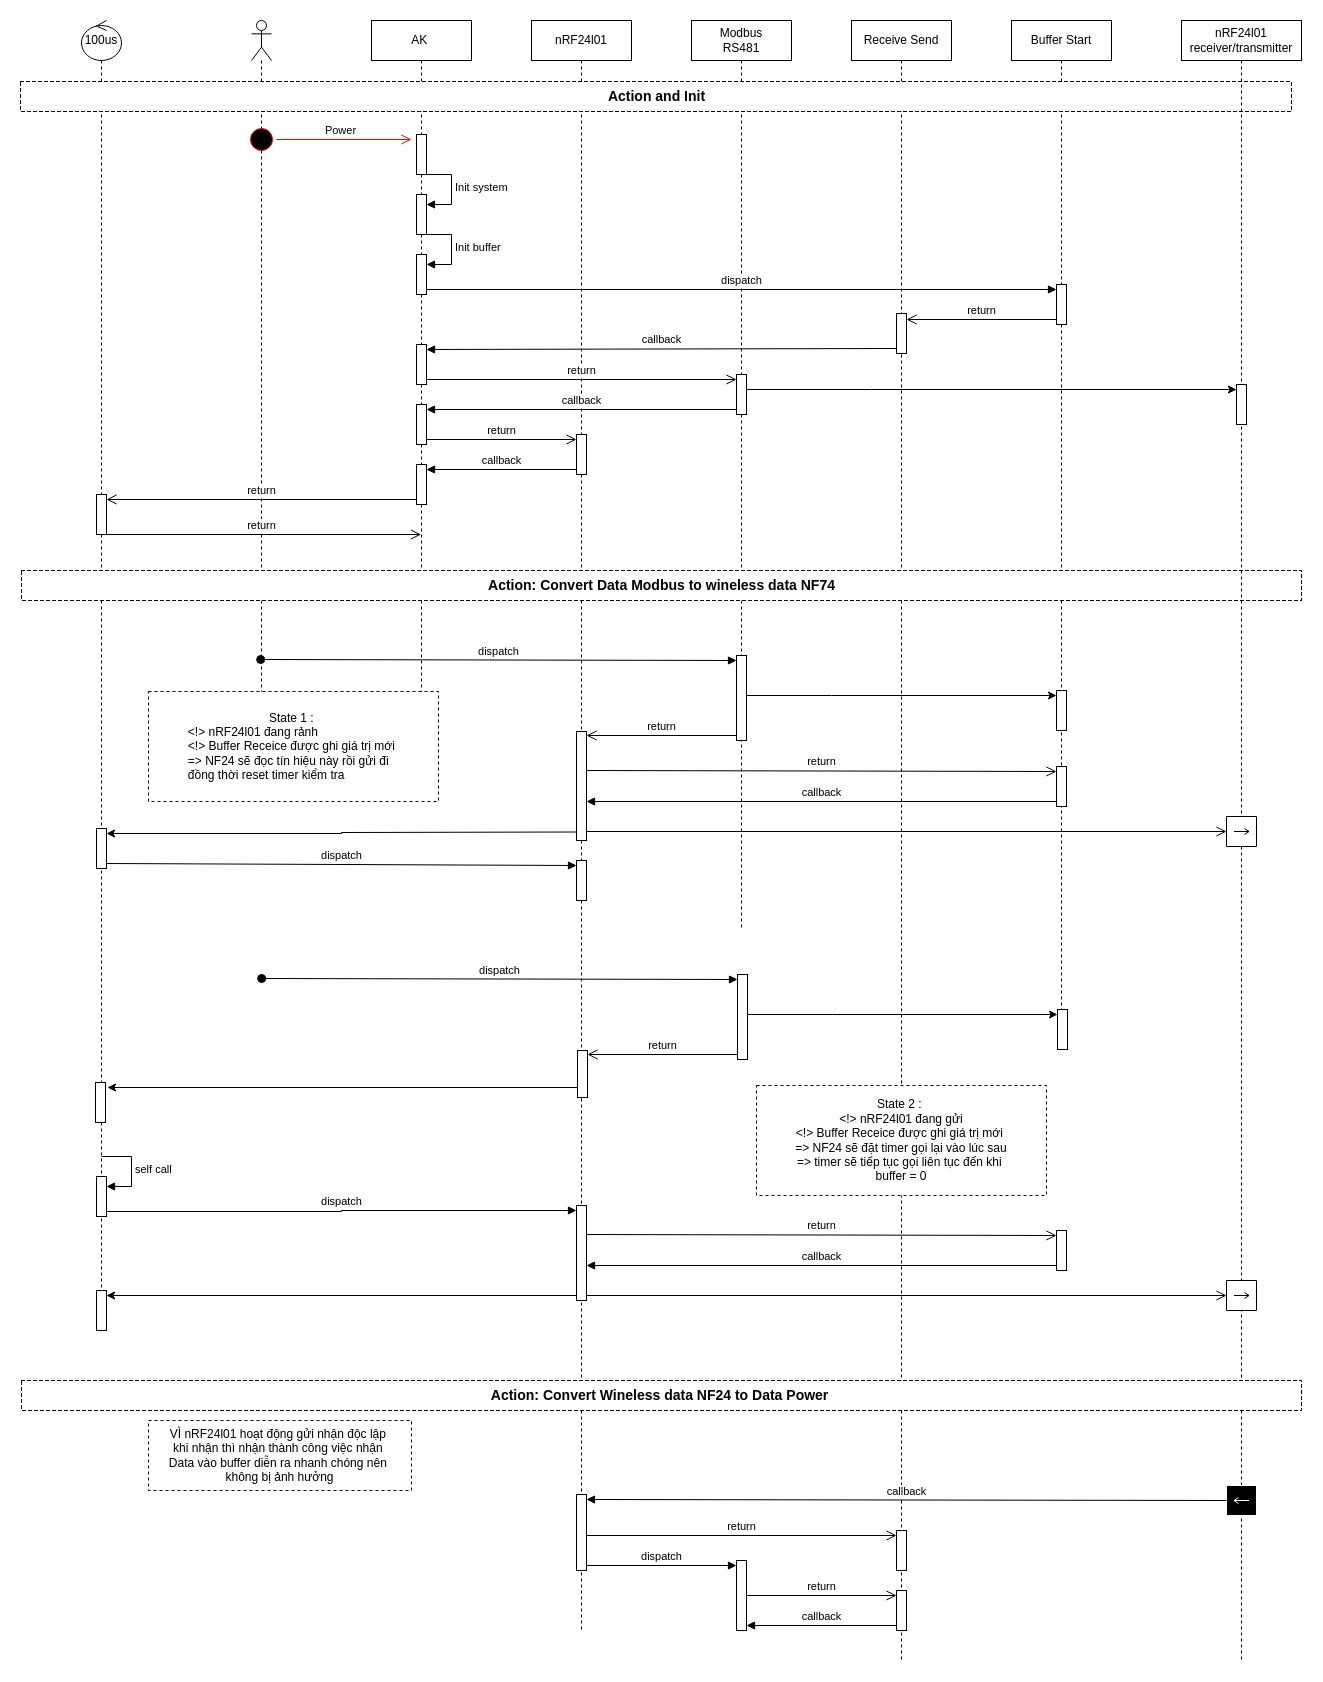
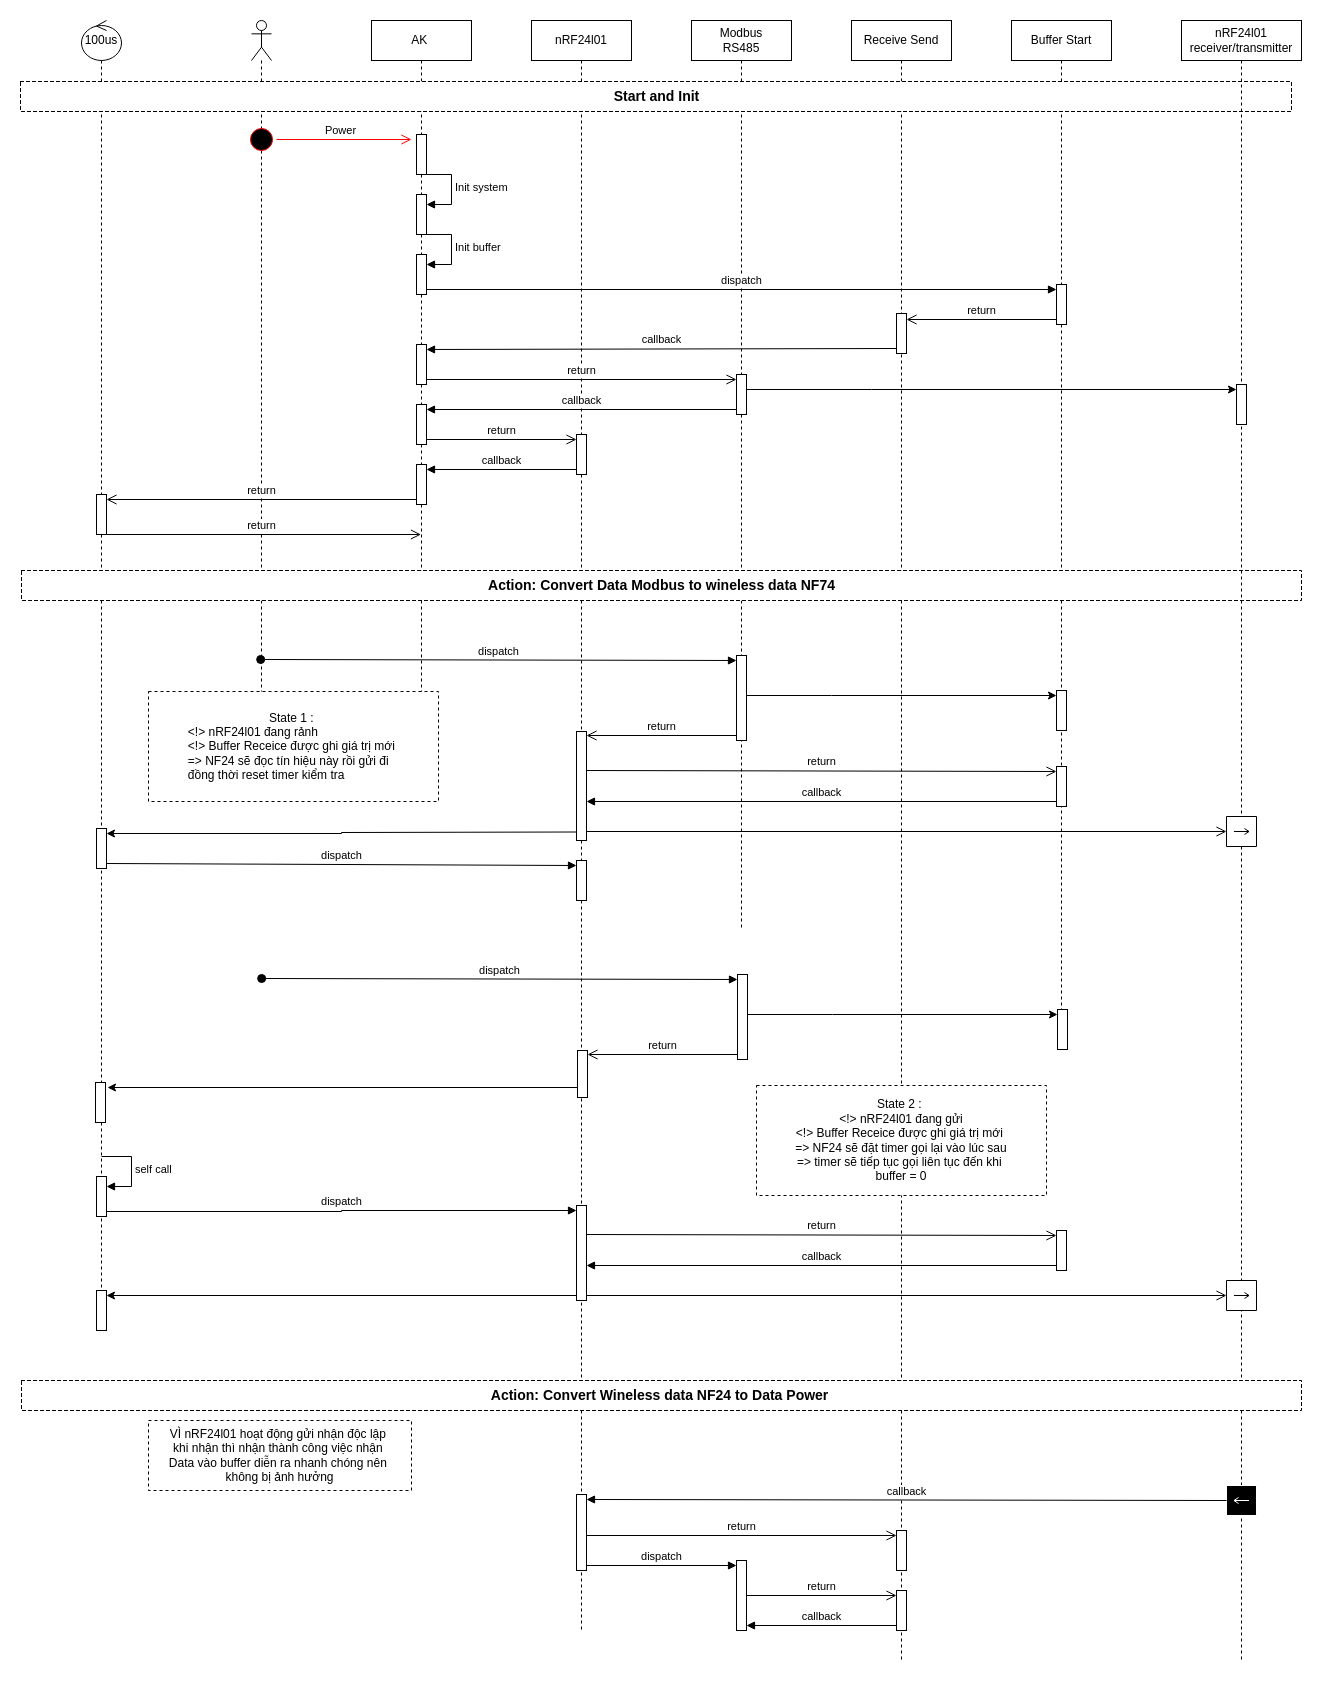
- <mxCell id="17" value="Modbus&lt;br&gt;RS481" style="shape=umlLifeline;perimeter=lifelinePerimeter;whiteSpace=wrap;html=1;container=1;dropTarget=0;collapsible=0;recursiveResize=0;outlineConnect=0;portConstraint=eastwest;newEdgeStyle={&quot;curved&quot;:0,&quot;rounded&quot;:0};" vertex="1" parent="1"><mxGeometry x="691" y="20" width="100" height="910" as="geometry" /></mxCell>
+ <mxCell id="17" value="Modbus&lt;br&gt;RS485" style="shape=umlLifeline;perimeter=lifelinePerimeter;whiteSpace=wrap;html=1;container=1;dropTarget=0;collapsible=0;recursiveResize=0;outlineConnect=0;portConstraint=eastwest;newEdgeStyle={&quot;curved&quot;:0,&quot;rounded&quot;:0};" vertex="1" parent="1"><mxGeometry x="691" y="20" width="100" height="910" as="geometry" /></mxCell>
- <mxCell id="43" value="&lt;b&gt;Action and Init&lt;/b&gt;" style="shape=partialRectangle;html=1;top=1;align=center;dashed=1;fontSize=14;" vertex="1" parent="1"><mxGeometry x="20" y="81" width="1271" height="30" as="geometry" /></mxCell>
+ <mxCell id="43" value="&lt;b&gt;Start and Init&lt;/b&gt;" style="shape=partialRectangle;html=1;top=1;align=center;dashed=1;fontSize=14;" vertex="1" parent="1"><mxGeometry x="20" y="81" width="1271" height="30" as="geometry" /></mxCell>
